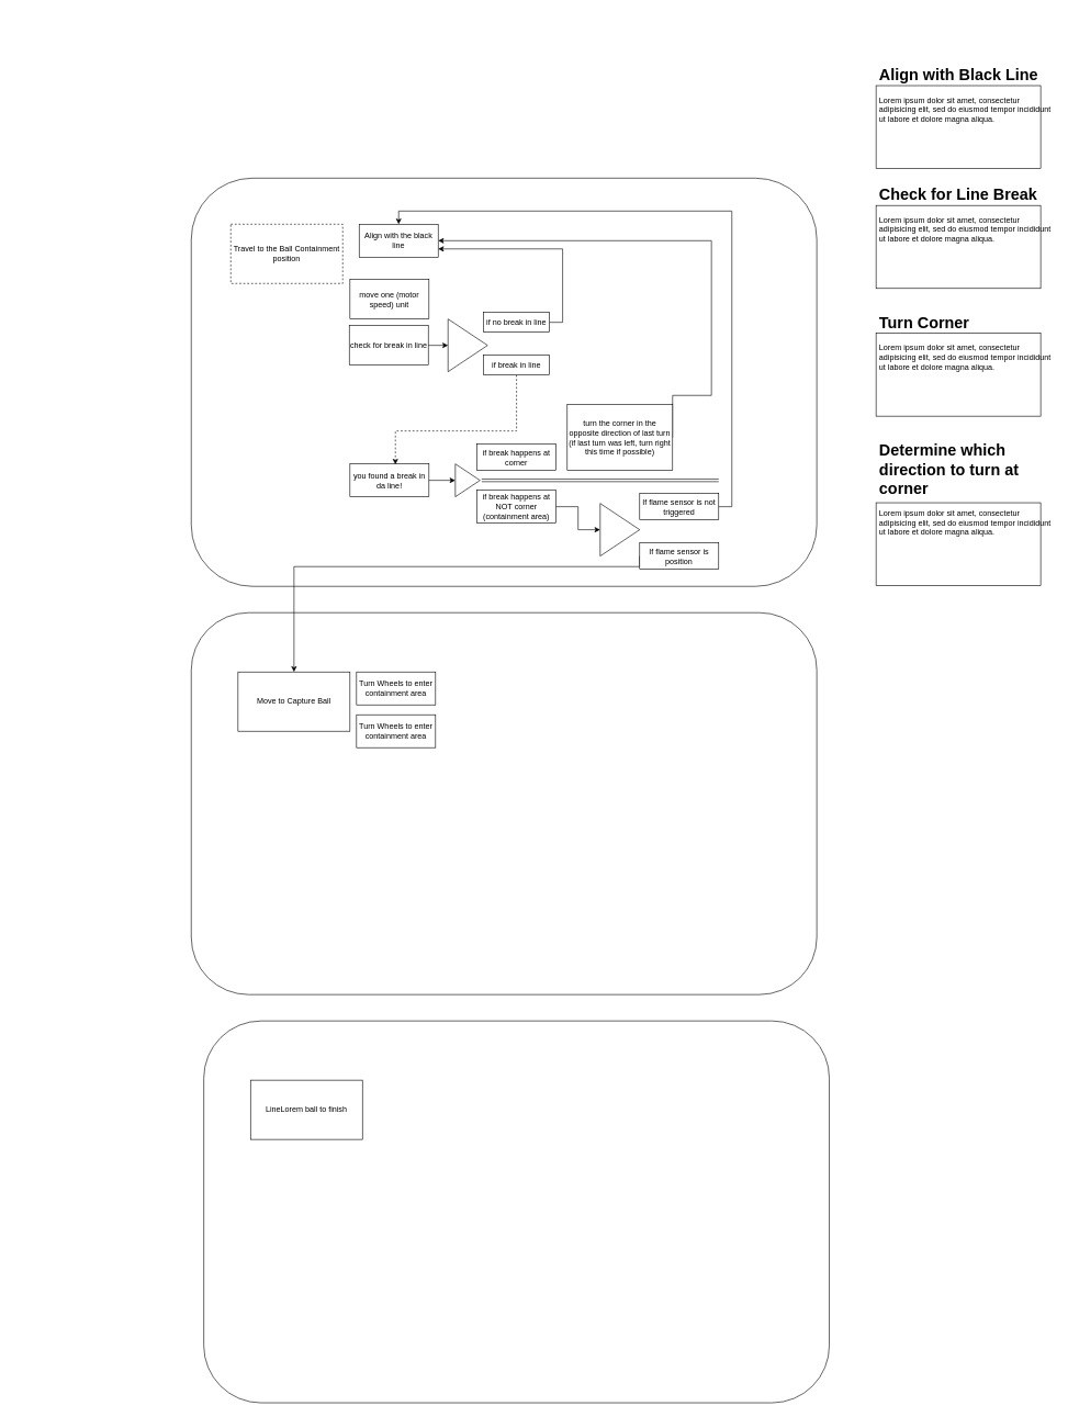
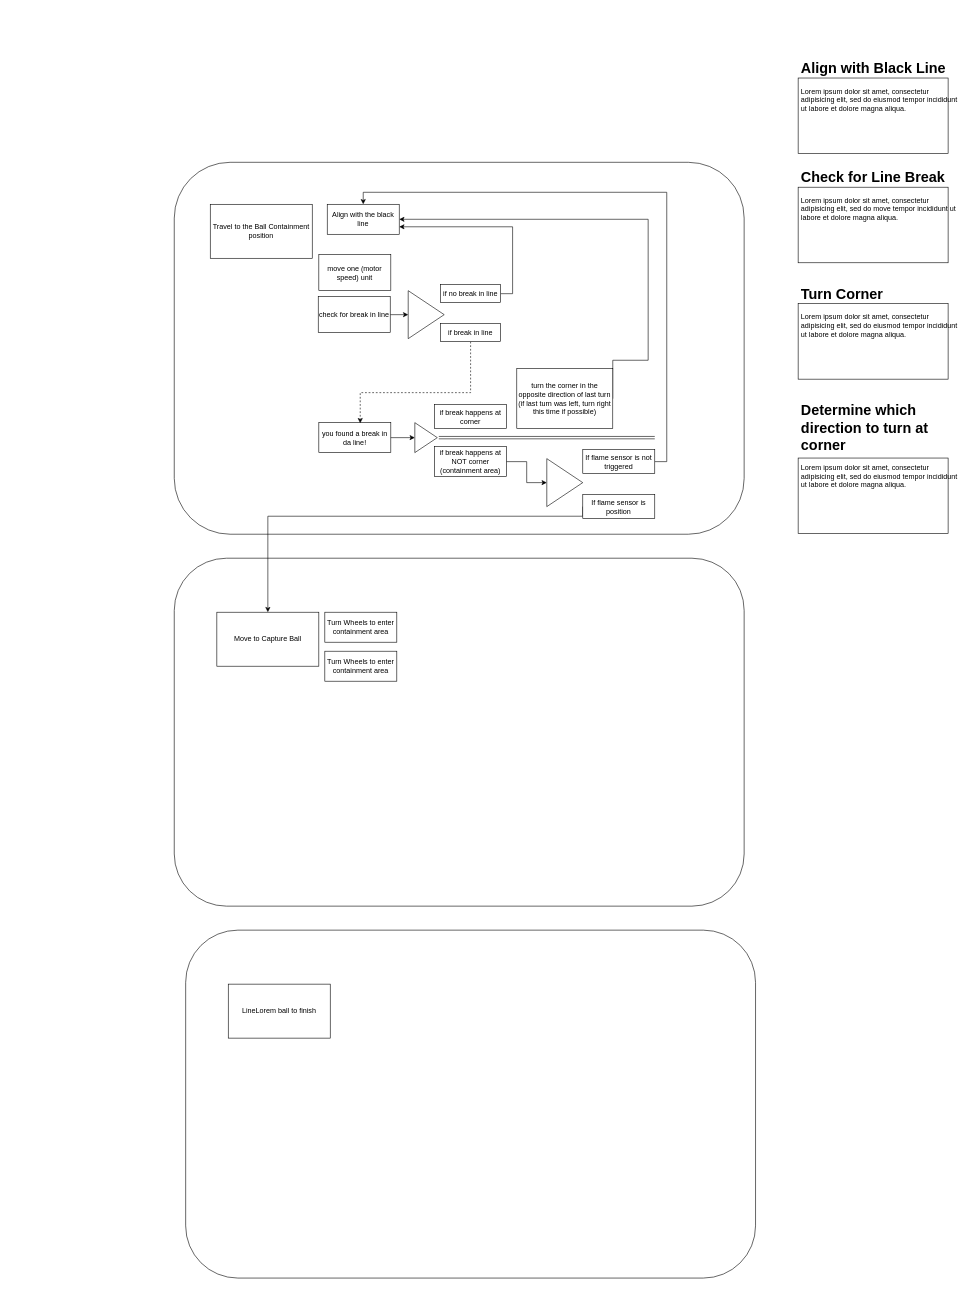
- <mxCell id="33" value="&lt;h1&gt;Check for Line Break&lt;/h1&gt;&lt;p&gt;Lorem ipsum dolor sit amet, consectetur adipisicing elit, sed do eiusmod tempor incididunt ut labore et dolore magna aliqua.&lt;/p&gt;" style="text;html=1;strokeColor=none;fillColor=none;spacing=5;spacingTop=-20;whiteSpace=wrap;overflow=hidden;rounded=0;" vertex="1" parent="1"><mxGeometry x="1330" y="275.5" width="270" height="120" as="geometry" /></mxCell>
+ <mxCell id="33" value="&lt;h1&gt;Check for Line Break&lt;/h1&gt;&lt;p&gt;Lorem ipsum dolor sit amet, consectetur adipisicing elit, sed do move tempor incididunt ut labore et dolore magna aliqua.&lt;/p&gt;" style="text;html=1;strokeColor=none;fillColor=none;spacing=5;spacingTop=-20;whiteSpace=wrap;overflow=hidden;rounded=0;" vertex="1" parent="1"><mxGeometry x="1330" y="275.5" width="270" height="120" as="geometry" /></mxCell>
- <mxCell id="4" value="Travel to the Ball Containment position" style="rounded=0;whiteSpace=wrap;html=1;dashed=1;" vertex="1" parent="1"><mxGeometry x="350" y="340" width="170" height="90" as="geometry" /></mxCell>
+ <mxCell id="4" value="Travel to the Ball Containment position" style="rounded=0;whiteSpace=wrap;html=1;" vertex="1" parent="1"><mxGeometry x="350" y="340" width="170" height="90" as="geometry" /></mxCell>
